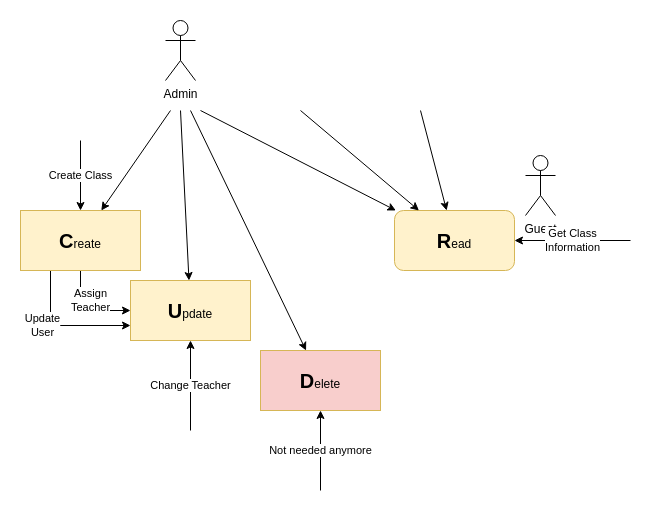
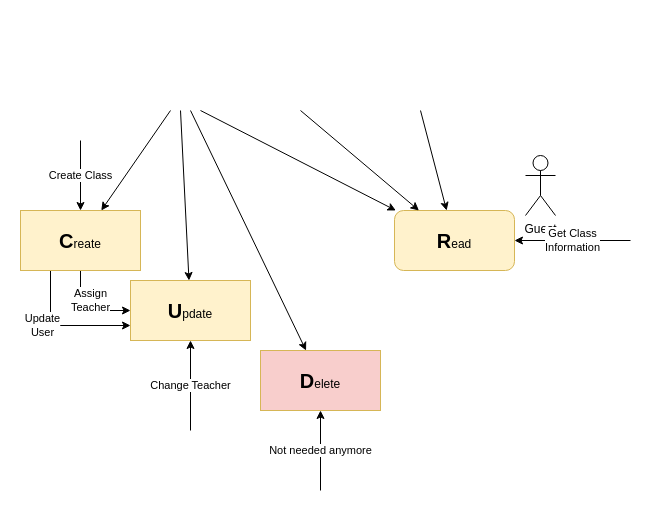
- <mxCell id="6" value="Admin" style="shape=umlActor;verticalLabelPosition=bottom;verticalAlign=top;html=1;outlineConnect=0;" vertex="1" parent="1"><mxGeometry x="165" y="20" width="30" height="60" as="geometry" /></mxCell>
